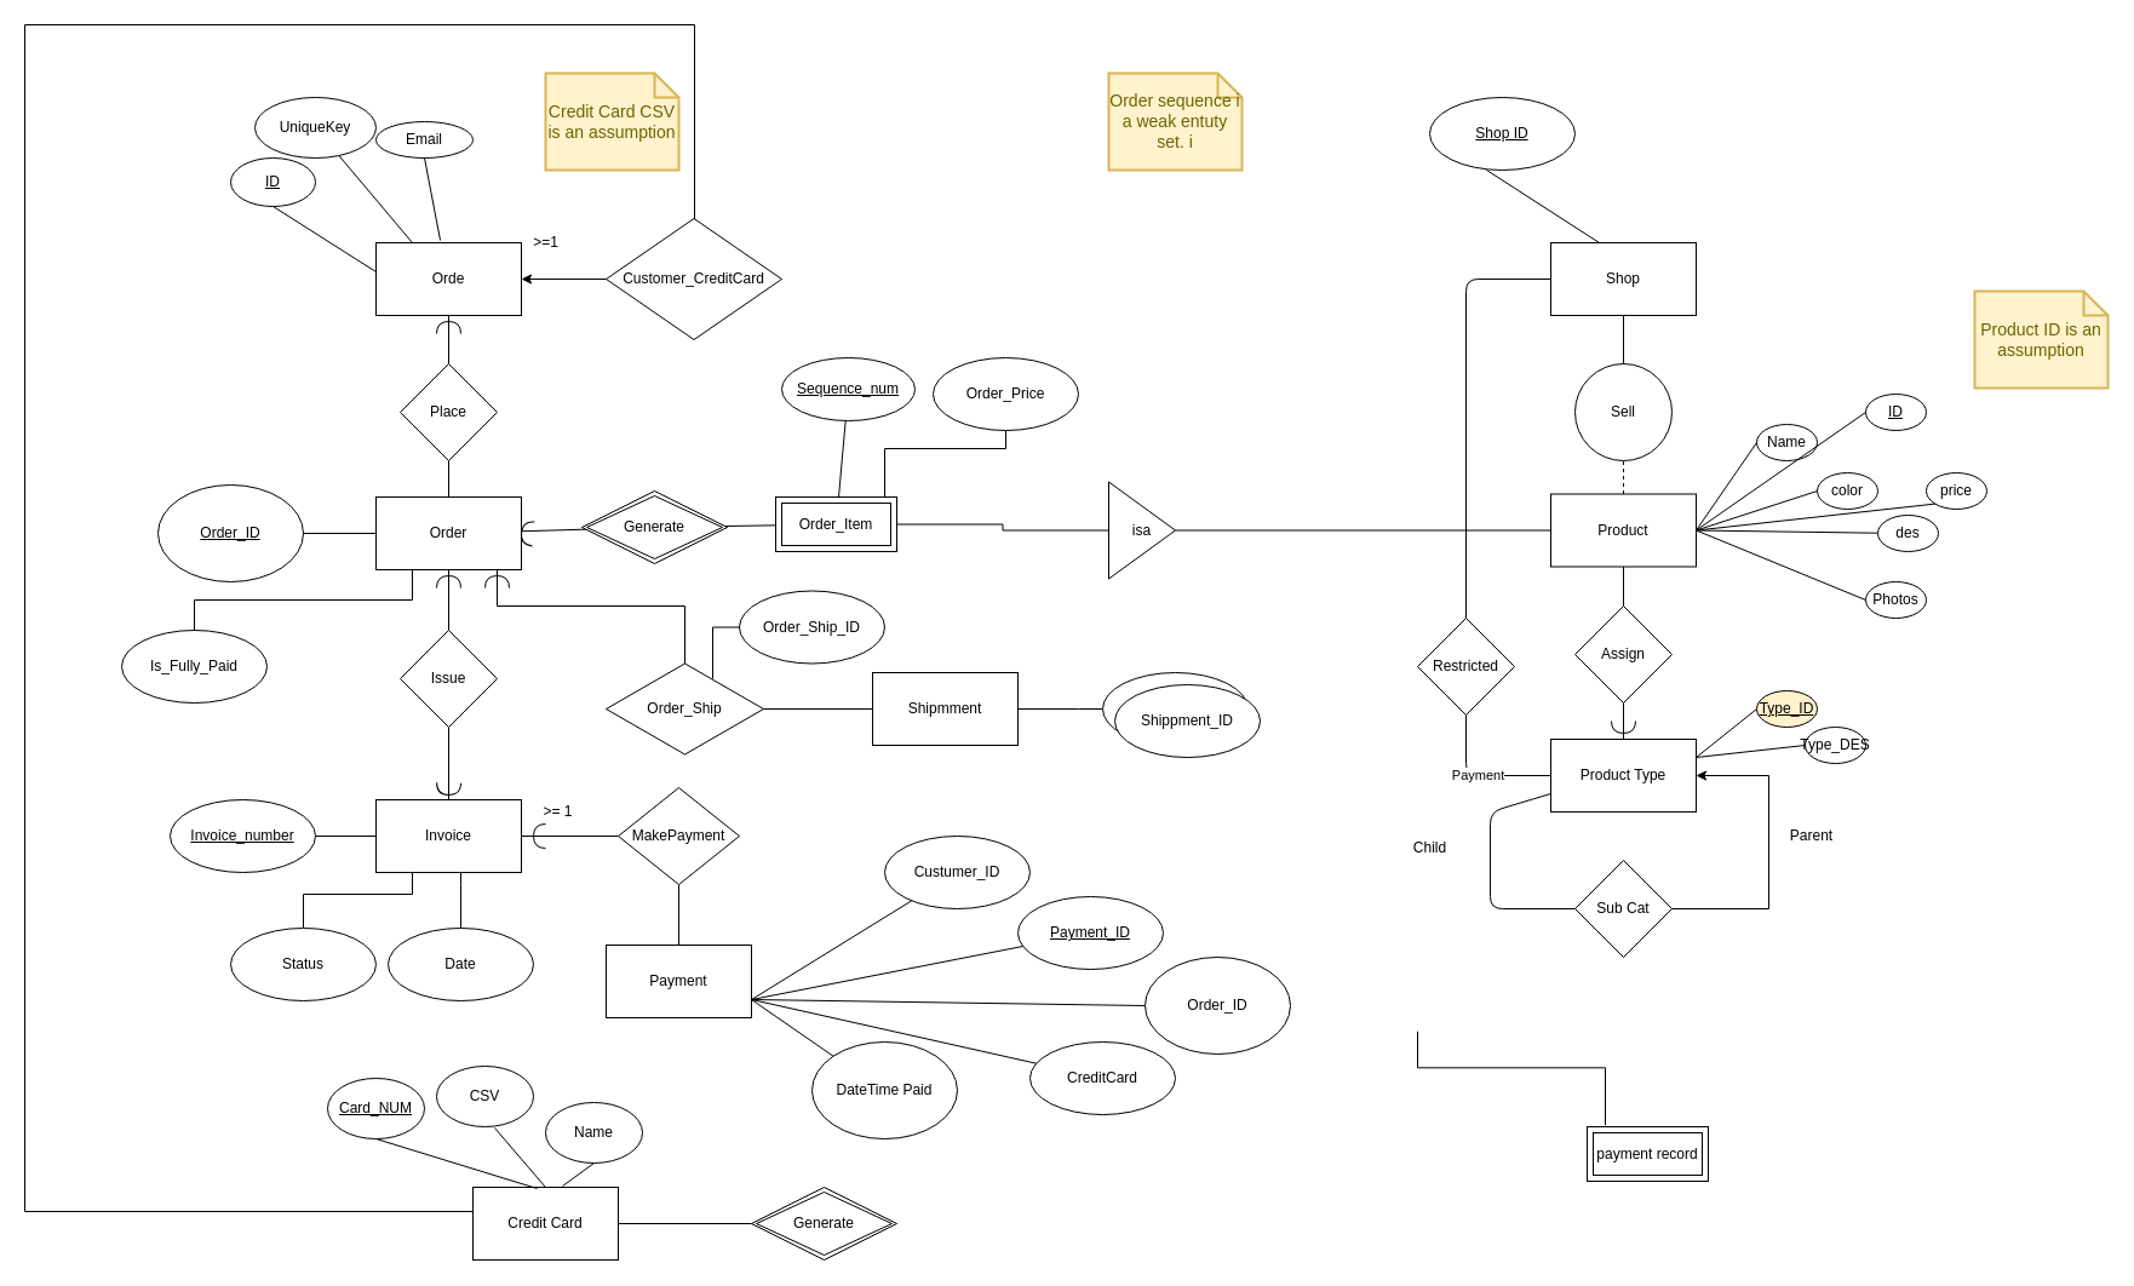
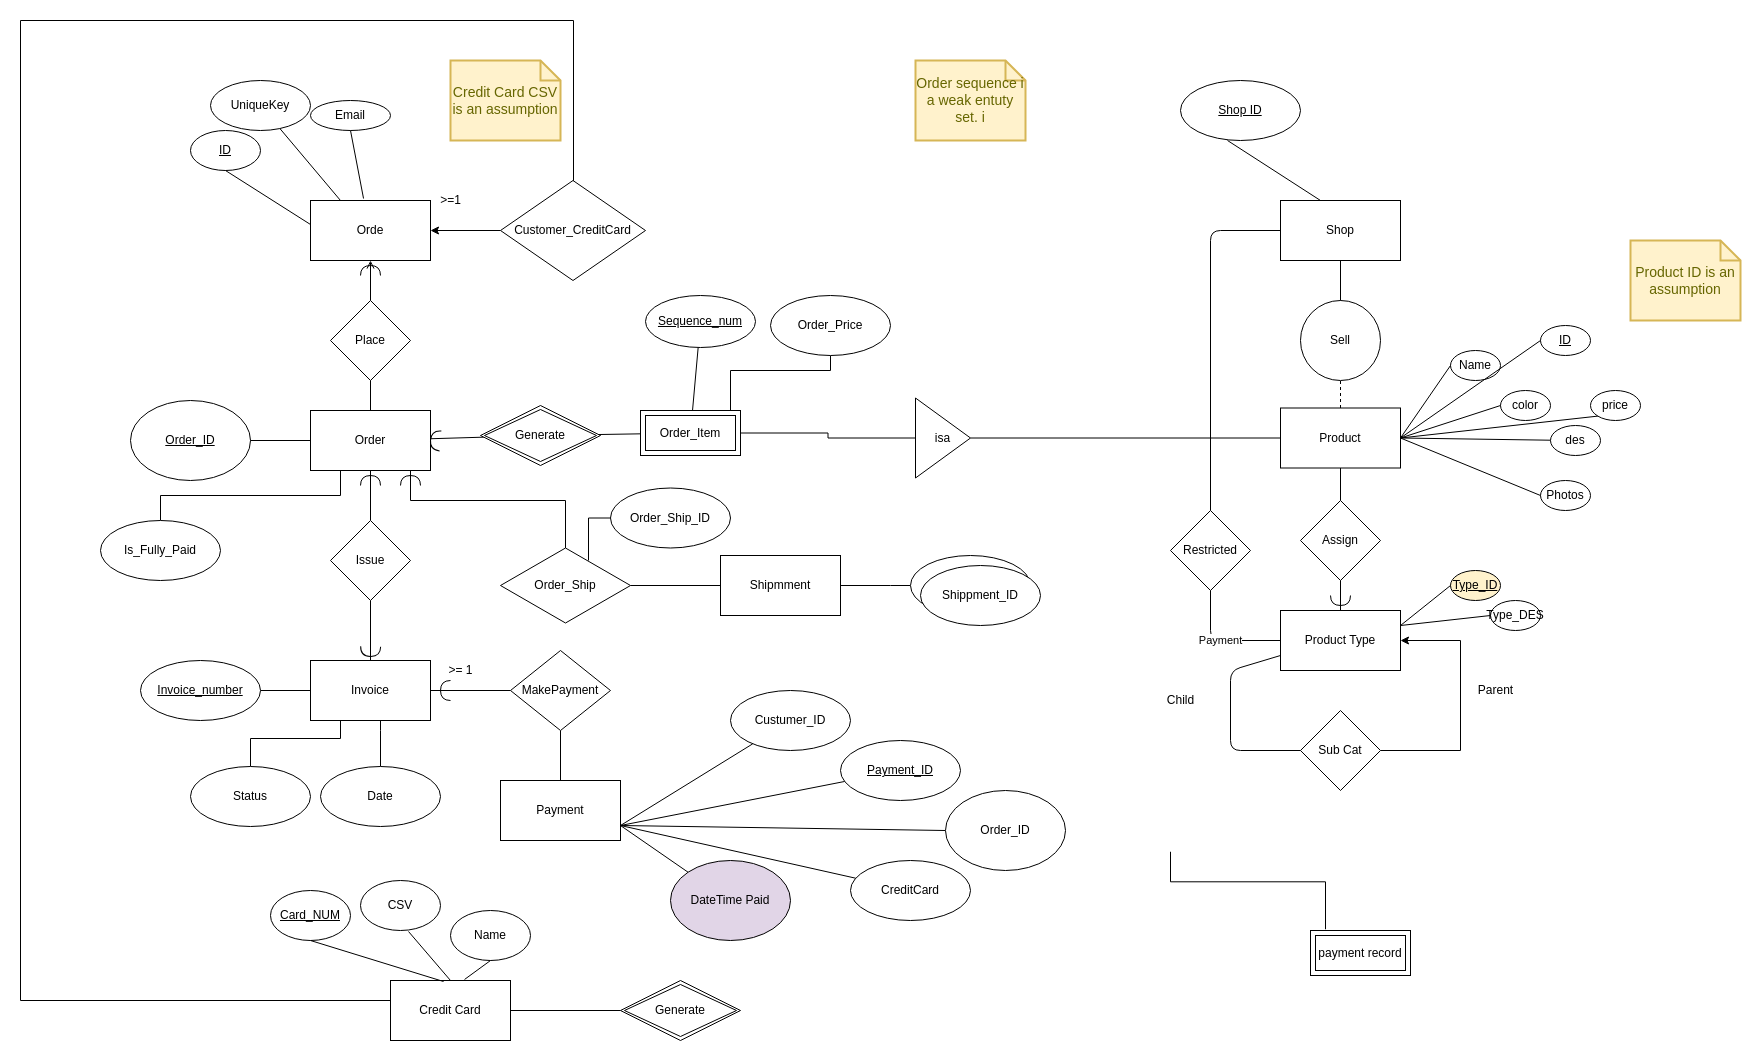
- <mxCell id="63" value="" style="endArrow=none;html=1;exitX=0.5;exitY=0;exitDx=0;exitDy=0;entryX=0.5;entryY=1;entryDx=0;entryDy=0;" edge="1" parent="1" source="61" target="2"><mxGeometry width="50" height="50" relative="1" as="geometry"><mxPoint x="460" y="330" as="sourcePoint" /><mxPoint x="510" y="280" as="targetPoint" /></mxGeometry></mxCell>
+ <mxCell id="63" value="" style="endArrow=open;html=1;exitX=0.5;exitY=0;exitDx=0;exitDy=0;entryX=0.5;entryY=1;entryDx=0;entryDy=0;" edge="1" parent="1" source="61" target="2"><mxGeometry width="50" height="50" relative="1" as="geometry"><mxPoint x="460" y="330" as="sourcePoint" /><mxPoint x="510" y="280" as="targetPoint" /></mxGeometry></mxCell>
- <mxCell id="117" value="DateTime Paid" style="ellipse;whiteSpace=wrap;html=1;strokeColor=#000000;fillColor=#FFFFFF;" vertex="1" parent="1"><mxGeometry x="670" y="860" width="120" height="80" as="geometry" /></mxCell>
+ <mxCell id="117" value="DateTime Paid" style="ellipse;whiteSpace=wrap;html=1;strokeColor=#000000;fillColor=#e1d5e7;" vertex="1" parent="1"><mxGeometry x="670" y="860" width="120" height="80" as="geometry" /></mxCell>
